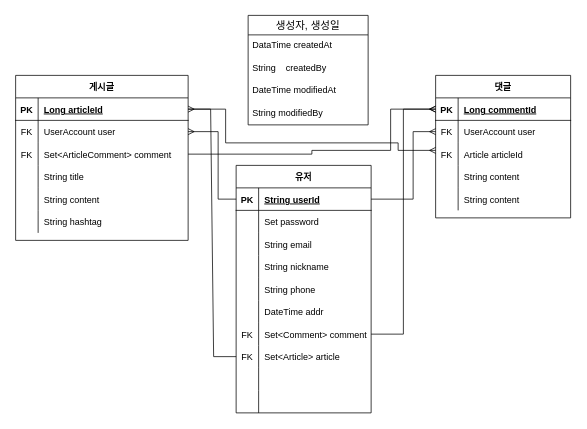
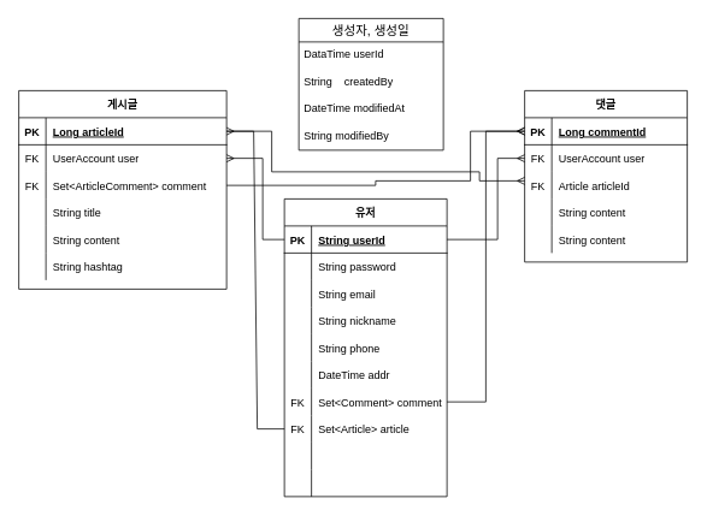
- <mxCell id="69" value="DataTime createdAt " style="text;strokeColor=none;fillColor=none;spacingLeft=4;spacingRight=4;overflow=hidden;rotatable=0;points=[[0,0.5],[1,0.5]];portConstraint=eastwest;fontSize=12;" vertex="1" parent="68"><mxGeometry y="26" width="160" height="30" as="geometry" /></mxCell>
+ <mxCell id="69" value="DataTime userId " style="text;strokeColor=none;fillColor=none;spacingLeft=4;spacingRight=4;overflow=hidden;rotatable=0;points=[[0,0.5],[1,0.5]];portConstraint=eastwest;fontSize=12;" vertex="1" parent="68"><mxGeometry y="26" width="160" height="30" as="geometry" /></mxCell>
- <mxCell id="27" value="Set password" style="shape=partialRectangle;connectable=0;fillColor=none;top=0;left=0;bottom=0;right=0;align=left;spacingLeft=6;overflow=hidden;" vertex="1" parent="25"><mxGeometry x="30" width="150" height="30" as="geometry"><mxRectangle width="150" height="30" as="alternateBounds" /></mxGeometry></mxCell>
+ <mxCell id="27" value="String password" style="shape=partialRectangle;connectable=0;fillColor=none;top=0;left=0;bottom=0;right=0;align=left;spacingLeft=6;overflow=hidden;" vertex="1" parent="25"><mxGeometry x="30" width="150" height="30" as="geometry"><mxRectangle width="150" height="30" as="alternateBounds" /></mxGeometry></mxCell>
